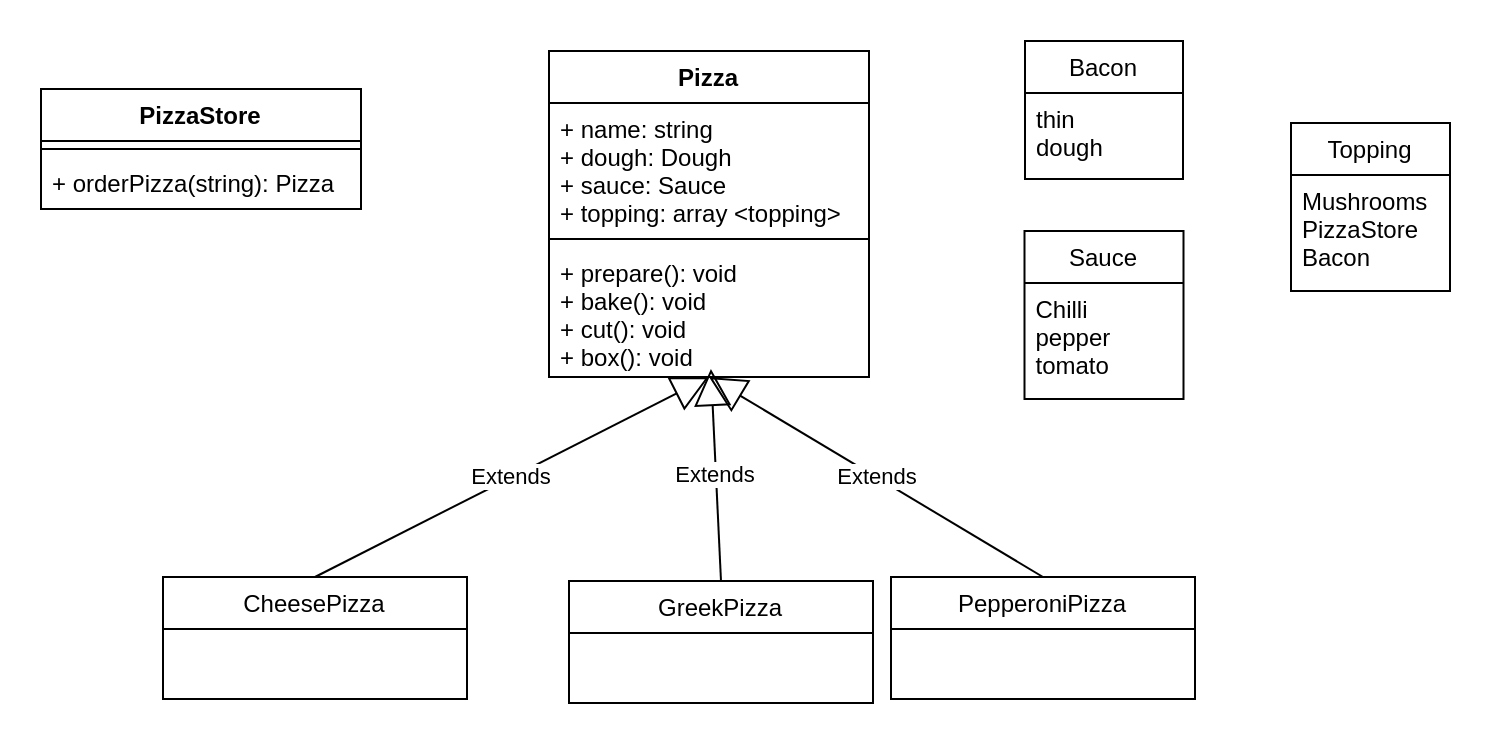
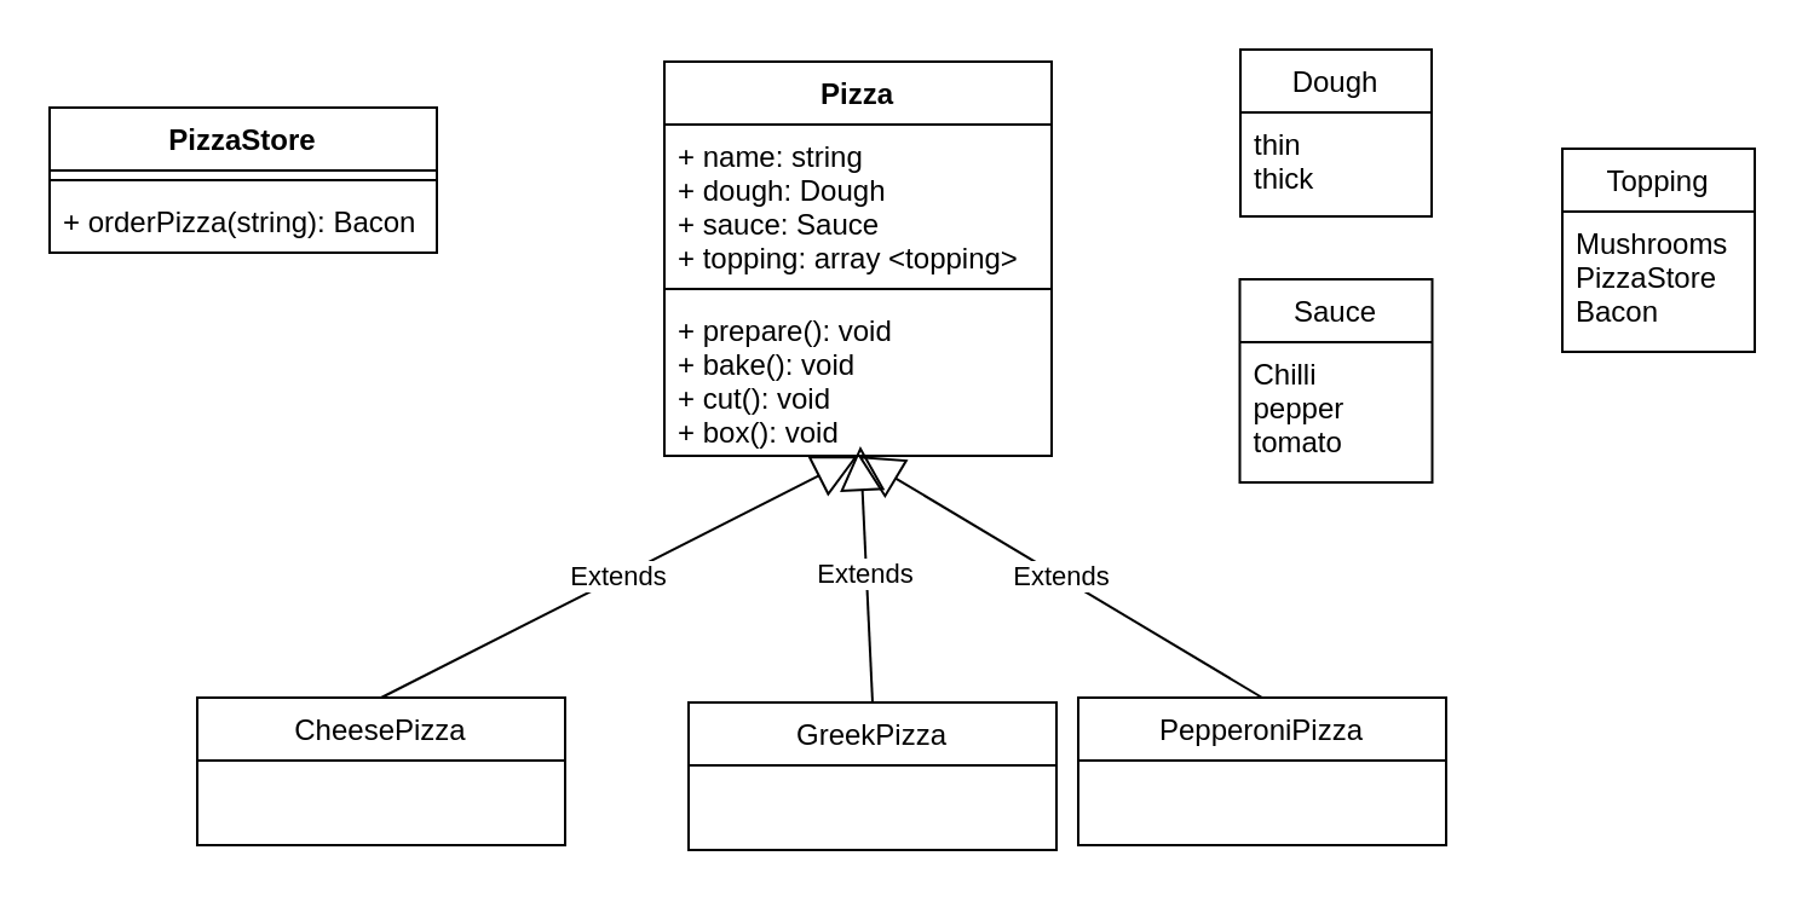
- <mxCell id="6" value="Bacon" style="swimlane;fontStyle=0;childLayout=stackLayout;horizontal=1;startSize=26;fillColor=none;horizontalStack=0;resizeParent=1;resizeParentMax=0;resizeLast=0;collapsible=1;marginBottom=0;" parent="1" vertex="1"><mxGeometry x="512" y="20" width="79" height="69" as="geometry" /></mxCell>
+ <mxCell id="6" value="Dough" style="swimlane;fontStyle=0;childLayout=stackLayout;horizontal=1;startSize=26;fillColor=none;horizontalStack=0;resizeParent=1;resizeParentMax=0;resizeLast=0;collapsible=1;marginBottom=0;" parent="1" vertex="1"><mxGeometry x="512" y="20" width="79" height="69" as="geometry" /></mxCell>
- <mxCell id="7" value="thin&#10;dough" style="text;strokeColor=none;fillColor=none;align=left;verticalAlign=top;spacingLeft=4;spacingRight=4;overflow=hidden;rotatable=0;points=[[0,0.5],[1,0.5]];portConstraint=eastwest;" parent="6" vertex="1"><mxGeometry y="26" width="79" height="43" as="geometry" /></mxCell>
+ <mxCell id="7" value="thin&#10;thick" style="text;strokeColor=none;fillColor=none;align=left;verticalAlign=top;spacingLeft=4;spacingRight=4;overflow=hidden;rotatable=0;points=[[0,0.5],[1,0.5]];portConstraint=eastwest;" parent="6" vertex="1"><mxGeometry y="26" width="79" height="43" as="geometry" /></mxCell>
- <mxCell id="20" value="+ orderPizza(string): Pizza" style="text;strokeColor=none;fillColor=none;align=left;verticalAlign=top;spacingLeft=4;spacingRight=4;overflow=hidden;rotatable=0;points=[[0,0.5],[1,0.5]];portConstraint=eastwest;" parent="18" vertex="1"><mxGeometry y="34" width="160" height="26" as="geometry" /></mxCell>
+ <mxCell id="20" value="+ orderPizza(string): Bacon" style="text;strokeColor=none;fillColor=none;align=left;verticalAlign=top;spacingLeft=4;spacingRight=4;overflow=hidden;rotatable=0;points=[[0,0.5],[1,0.5]];portConstraint=eastwest;" parent="18" vertex="1"><mxGeometry y="34" width="160" height="26" as="geometry" /></mxCell>
